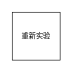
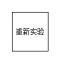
- <mxCell id="2" value="重新实验" style="whiteSpace=wrap;html=1;aspect=fixed;" vertex="1" parent="1"><mxGeometry x="20" y="20" width="80" height="80" as="geometry" /></mxCell>
+ <mxCell id="2" value="重新实验" style="whiteSpace=wrap;html=1;aspect=fixed;" vertex="1" parent="1"><mxGeometry x="20" y="20" width="60" height="65" as="geometry" /></mxCell>
